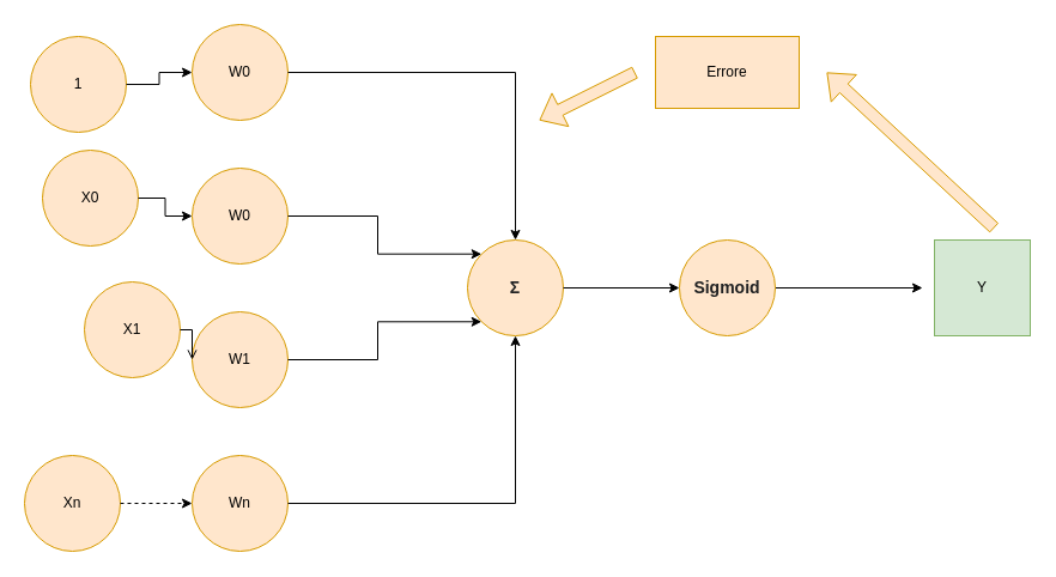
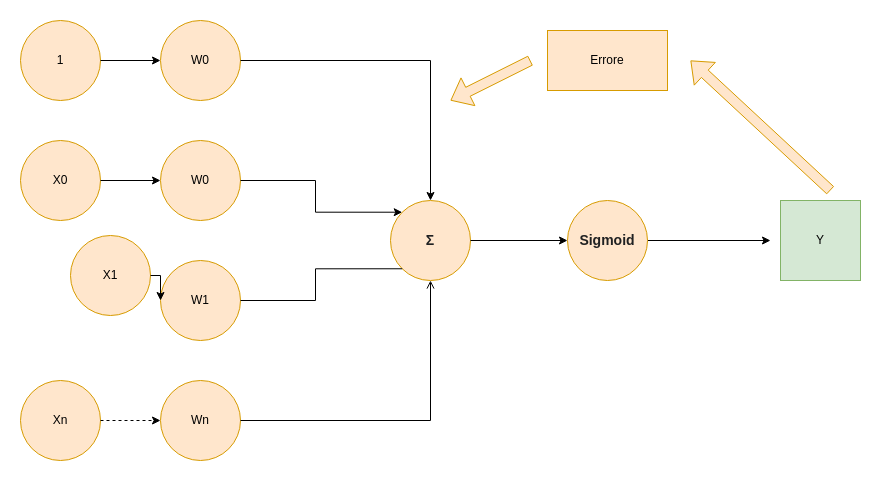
- <mxCell id="7" value="1" style="ellipse;whiteSpace=wrap;html=1;aspect=fixed;fillColor=#ffe6cc;strokeColor=#d79b00;" vertex="1" parent="2"><mxGeometry x="5" y="10" width="80" height="80" as="geometry" /></mxCell>
+ <mxCell id="7" value="1" style="ellipse;whiteSpace=wrap;html=1;aspect=fixed;fillColor=#ffe6cc;strokeColor=#d79b00;" vertex="1" parent="2"><mxGeometry width="80" height="80" as="geometry" /></mxCell>
- <mxCell id="4" value="X0" style="ellipse;whiteSpace=wrap;html=1;aspect=fixed;fillColor=#ffe6cc;strokeColor=#d79b00;" vertex="1" parent="2"><mxGeometry x="15" y="105" width="80" height="80" as="geometry" /></mxCell>
+ <mxCell id="4" value="X0" style="ellipse;whiteSpace=wrap;html=1;aspect=fixed;fillColor=#ffe6cc;strokeColor=#d79b00;" vertex="1" parent="2"><mxGeometry y="120" width="80" height="80" as="geometry" /></mxCell>
- <mxCell id="18" style="edgeStyle=orthogonalEdgeStyle;rounded=0;orthogonalLoop=1;jettySize=auto;html=1;exitX=1;exitY=0.5;exitDx=0;exitDy=0;entryX=0;entryY=1;entryDx=0;entryDy=0;" edge="1" parent="2" source="10" target="16"><mxGeometry relative="1" as="geometry" /></mxCell>
+ <mxCell id="18" style="edgeStyle=orthogonalEdgeStyle;rounded=0;orthogonalLoop=1;jettySize=auto;html=1;exitX=1;exitY=0.5;exitDx=0;exitDy=0;entryX=0;entryY=1;entryDx=0;entryDy=0;endArrow=none;" edge="1" parent="2" source="10" target="16"><mxGeometry relative="1" as="geometry" /></mxCell>
- <mxCell id="19" style="edgeStyle=orthogonalEdgeStyle;rounded=0;orthogonalLoop=1;jettySize=auto;html=1;exitX=1;exitY=0.5;exitDx=0;exitDy=0;entryX=0.5;entryY=1;entryDx=0;entryDy=0;" edge="1" parent="2" source="12" target="16"><mxGeometry relative="1" as="geometry" /></mxCell>
+ <mxCell id="19" style="edgeStyle=orthogonalEdgeStyle;rounded=0;orthogonalLoop=1;jettySize=auto;html=1;exitX=1;exitY=0.5;exitDx=0;exitDy=0;entryX=0.5;entryY=1;entryDx=0;entryDy=0;endArrow=open;" edge="1" parent="2" source="12" target="16"><mxGeometry relative="1" as="geometry" /></mxCell>
- <mxCell id="11" style="edgeStyle=orthogonalEdgeStyle;rounded=0;orthogonalLoop=1;jettySize=auto;html=1;exitX=1;exitY=0.5;exitDx=0;exitDy=0;entryX=0;entryY=0.5;entryDx=0;entryDy=0;endArrow=open;" edge="1" parent="2" source="5" target="10"><mxGeometry relative="1" as="geometry" /></mxCell>
+ <mxCell id="11" style="edgeStyle=orthogonalEdgeStyle;rounded=0;orthogonalLoop=1;jettySize=auto;html=1;exitX=1;exitY=0.5;exitDx=0;exitDy=0;entryX=0;entryY=0.5;entryDx=0;entryDy=0;" edge="1" parent="2" source="5" target="10"><mxGeometry relative="1" as="geometry" /></mxCell>
